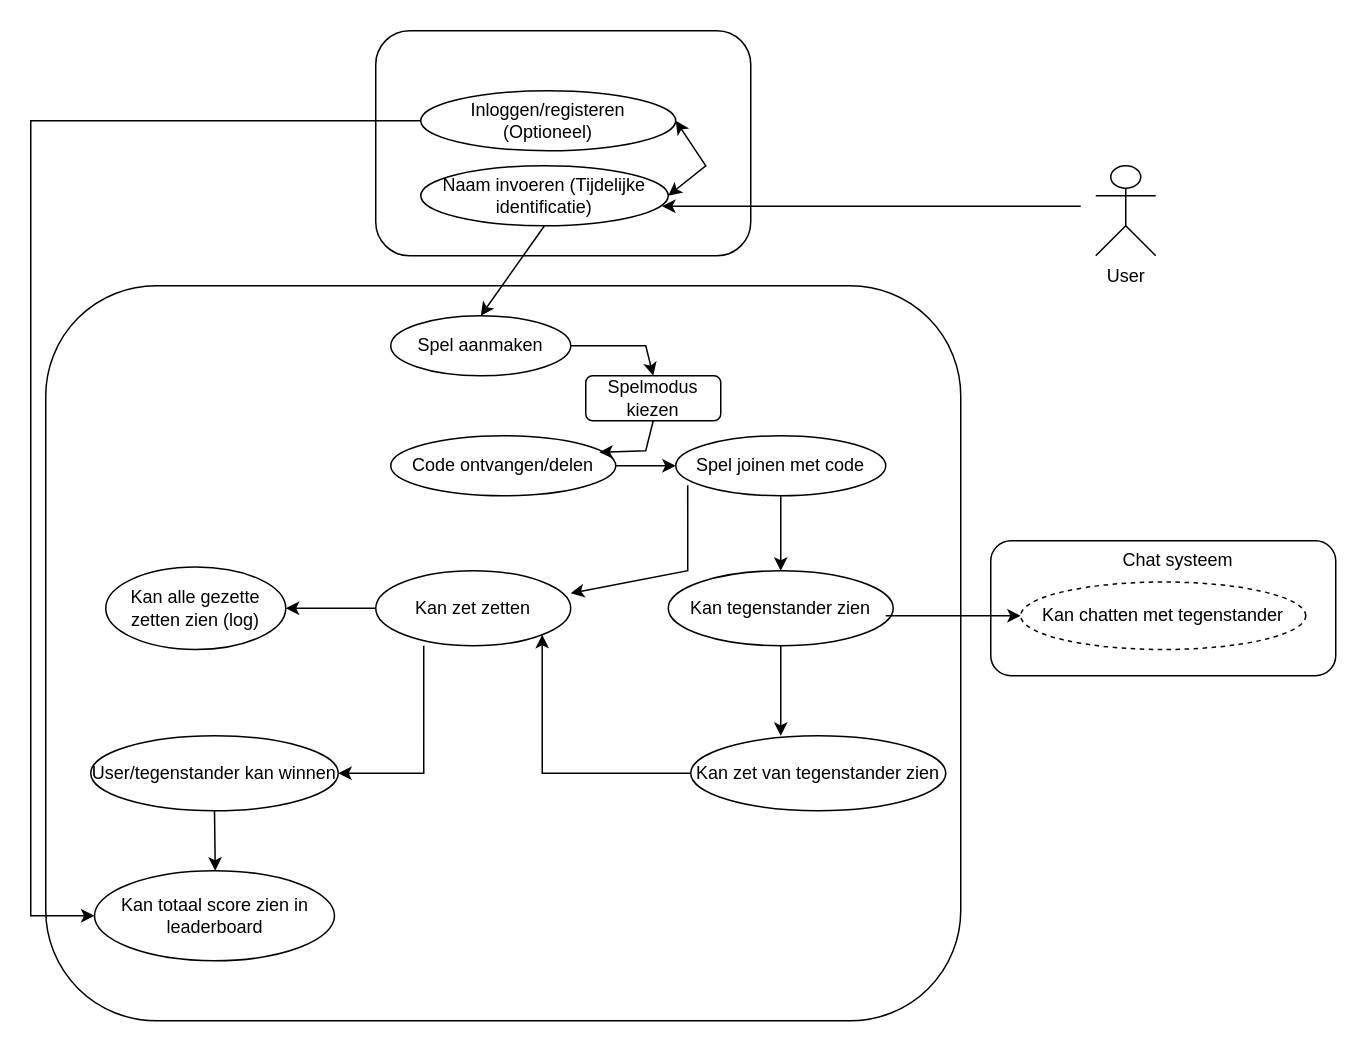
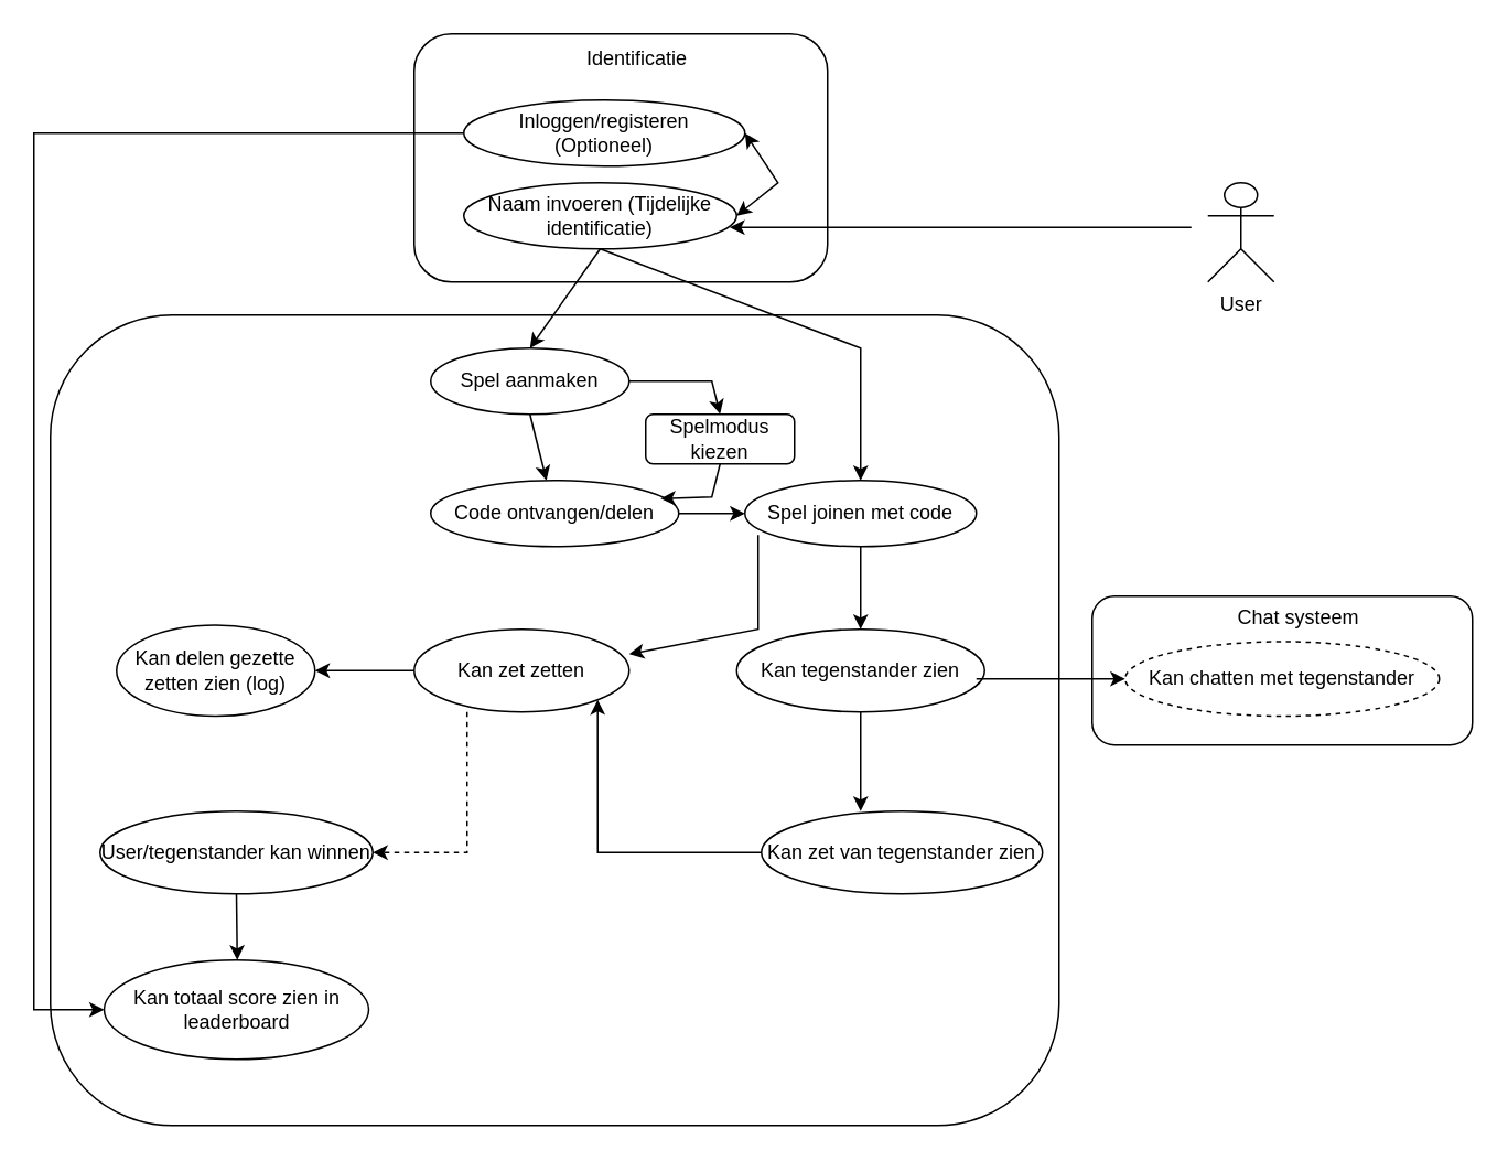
+ <mxCell id="33" value="Identificatie" style="text;html=1;strokeColor=none;fillColor=none;align=center;verticalAlign=middle;whiteSpace=wrap;rounded=0;" parent="1" vertex="1"><mxGeometry x="355" y="20" width="60" height="30" as="geometry" /></mxCell>
+ <mxCell id="11" value="" style="endArrow=classic;html=1;rounded=0;exitX=0.5;exitY=1;exitDx=0;exitDy=0;entryX=0.5;entryY=0;entryDx=0;entryDy=0;" parent="1" source="6" target="8" edge="1"><mxGeometry width="50" height="50" relative="1" as="geometry"><mxPoint x="420" y="410" as="sourcePoint" /><mxPoint x="470" y="360" as="targetPoint" /><Array as="points"><mxPoint x="520" y="210" /></Array></mxGeometry></mxCell>
+ <mxCell id="12" value="" style="endArrow=classic;html=1;rounded=0;exitX=0.5;exitY=1;exitDx=0;exitDy=0;" parent="1" source="7" target="9" edge="1"><mxGeometry width="50" height="50" relative="1" as="geometry"><mxPoint x="420" y="410" as="sourcePoint" /><mxPoint x="320" y="280" as="targetPoint" /></mxGeometry></mxCell>
- <mxCell id="31" value="Kan alle gezette zetten zien (log)" style="ellipse;whiteSpace=wrap;html=1;" parent="1" vertex="1"><mxGeometry x="70" y="377.5" width="120" height="55" as="geometry" /></mxCell>
+ <mxCell id="31" value="Kan delen gezette zetten zien (log)" style="ellipse;whiteSpace=wrap;html=1;" parent="1" vertex="1"><mxGeometry x="70" y="377.5" width="120" height="55" as="geometry" /></mxCell>
- <mxCell id="24" value="" style="endArrow=classic;html=1;rounded=0;exitX=0.246;exitY=1;exitDx=0;exitDy=0;exitPerimeter=0;entryX=1;entryY=0.5;entryDx=0;entryDy=0;" parent="1" source="16" target="21" edge="1"><mxGeometry width="50" height="50" relative="1" as="geometry"><mxPoint x="420" y="500" as="sourcePoint" /><mxPoint x="470" y="450" as="targetPoint" /><Array as="points"><mxPoint x="282" y="515" /></Array></mxGeometry></mxCell>
+ <mxCell id="24" value="" style="endArrow=classic;html=1;rounded=0;exitX=0.246;exitY=1;exitDx=0;exitDy=0;exitPerimeter=0;entryX=1;entryY=0.5;entryDx=0;entryDy=0;dashed=1;" parent="1" source="16" target="21" edge="1"><mxGeometry width="50" height="50" relative="1" as="geometry"><mxPoint x="420" y="500" as="sourcePoint" /><mxPoint x="470" y="450" as="targetPoint" /><Array as="points"><mxPoint x="282" y="515" /></Array></mxGeometry></mxCell>
